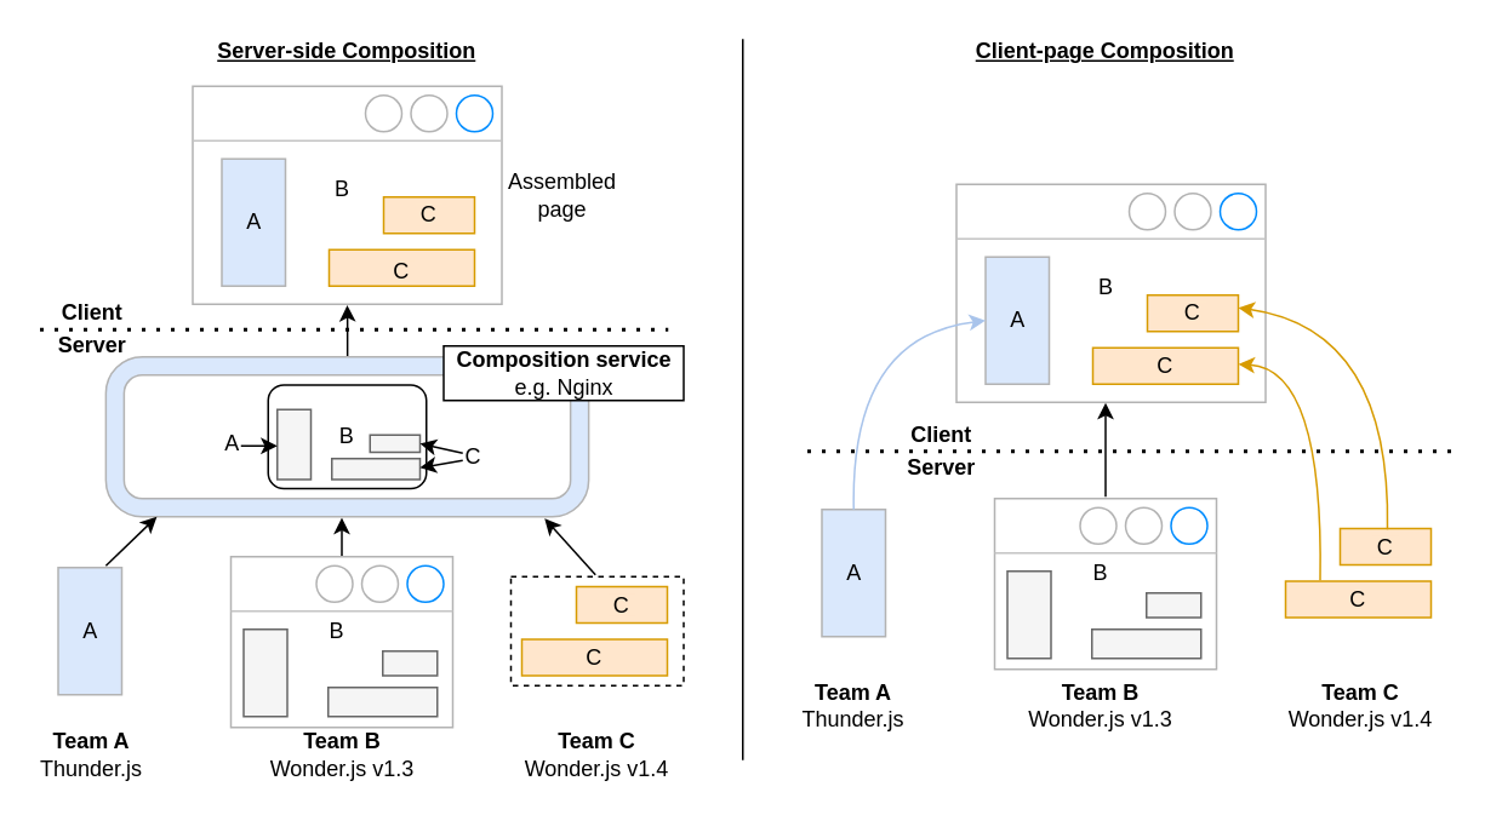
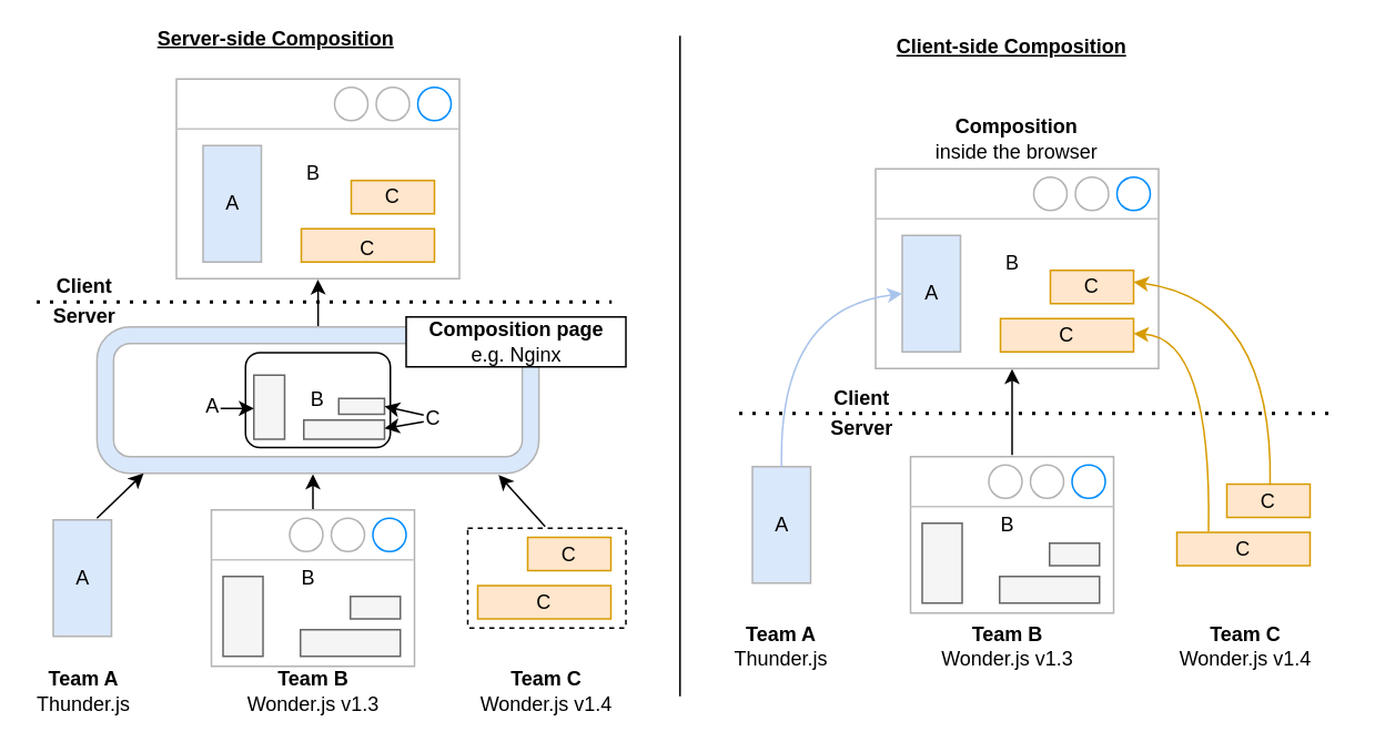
- <mxCell id="72" value="&lt;b&gt;&lt;u&gt;Server-side Composition&lt;/u&gt;&lt;/b&gt;" style="text;html=1;strokeColor=none;fillColor=none;align=center;verticalAlign=middle;whiteSpace=wrap;rounded=0;" parent="1" vertex="1"><mxGeometry x="108.25" y="20" width="164.5" height="16" as="geometry" /></mxCell>
+ <mxCell id="72" value="&lt;b&gt;&lt;u&gt;Server-side Composition&lt;/u&gt;&lt;/b&gt;" style="text;html=1;strokeColor=none;fillColor=none;align=center;verticalAlign=middle;whiteSpace=wrap;rounded=0;" parent="1" vertex="1"><mxGeometry x="83.25" y="15" width="164.5" height="16" as="geometry" /></mxCell>
- <mxCell id="73" value="&lt;b&gt;&lt;u&gt;Client-page Composition&lt;/u&gt;&lt;/b&gt;" style="text;html=1;strokeColor=none;fillColor=none;align=center;verticalAlign=middle;whiteSpace=wrap;rounded=0;" parent="1" vertex="1"><mxGeometry x="525.25" y="20" width="164.5" height="16" as="geometry" /></mxCell>
+ <mxCell id="73" value="&lt;b&gt;&lt;u&gt;Client-side Composition&lt;/u&gt;&lt;/b&gt;" style="text;html=1;strokeColor=none;fillColor=none;align=center;verticalAlign=middle;whiteSpace=wrap;rounded=0;" parent="1" vertex="1"><mxGeometry x="525.25" y="20" width="164.5" height="16" as="geometry" /></mxCell>
+ <mxCell id="62" value="&lt;b&gt;Composition&lt;/b&gt;&lt;br&gt;inside the browser" style="text;html=1;strokeColor=none;fillColor=none;align=center;verticalAlign=middle;whiteSpace=wrap;rounded=0;dashed=1;" parent="1" vertex="1"><mxGeometry x="540" y="67" width="141" height="31" as="geometry" /></mxCell>
- <mxCell id="23" value="Assembled page" style="text;html=1;strokeColor=none;fillColor=none;align=center;verticalAlign=middle;whiteSpace=wrap;rounded=0;dashed=1;" parent="1" vertex="1"><mxGeometry x="275.5" y="91.5" width="65.5" height="31" as="geometry" /></mxCell>
- <mxCell id="41" value="&lt;b&gt;Composition service&lt;/b&gt;&lt;br&gt;e.g. Nginx" style="text;html=1;strokeColor=default;fillColor=default;align=center;verticalAlign=middle;whiteSpace=wrap;rounded=0;" parent="1" vertex="1"><mxGeometry x="243.5" y="190" width="132" height="30" as="geometry" /></mxCell>
+ <mxCell id="41" value="&lt;b&gt;Composition page&lt;/b&gt;&lt;br&gt;e.g. Nginx" style="text;html=1;strokeColor=default;fillColor=default;align=center;verticalAlign=middle;whiteSpace=wrap;rounded=0;" parent="1" vertex="1"><mxGeometry x="243.5" y="190" width="132" height="30" as="geometry" /></mxCell>
